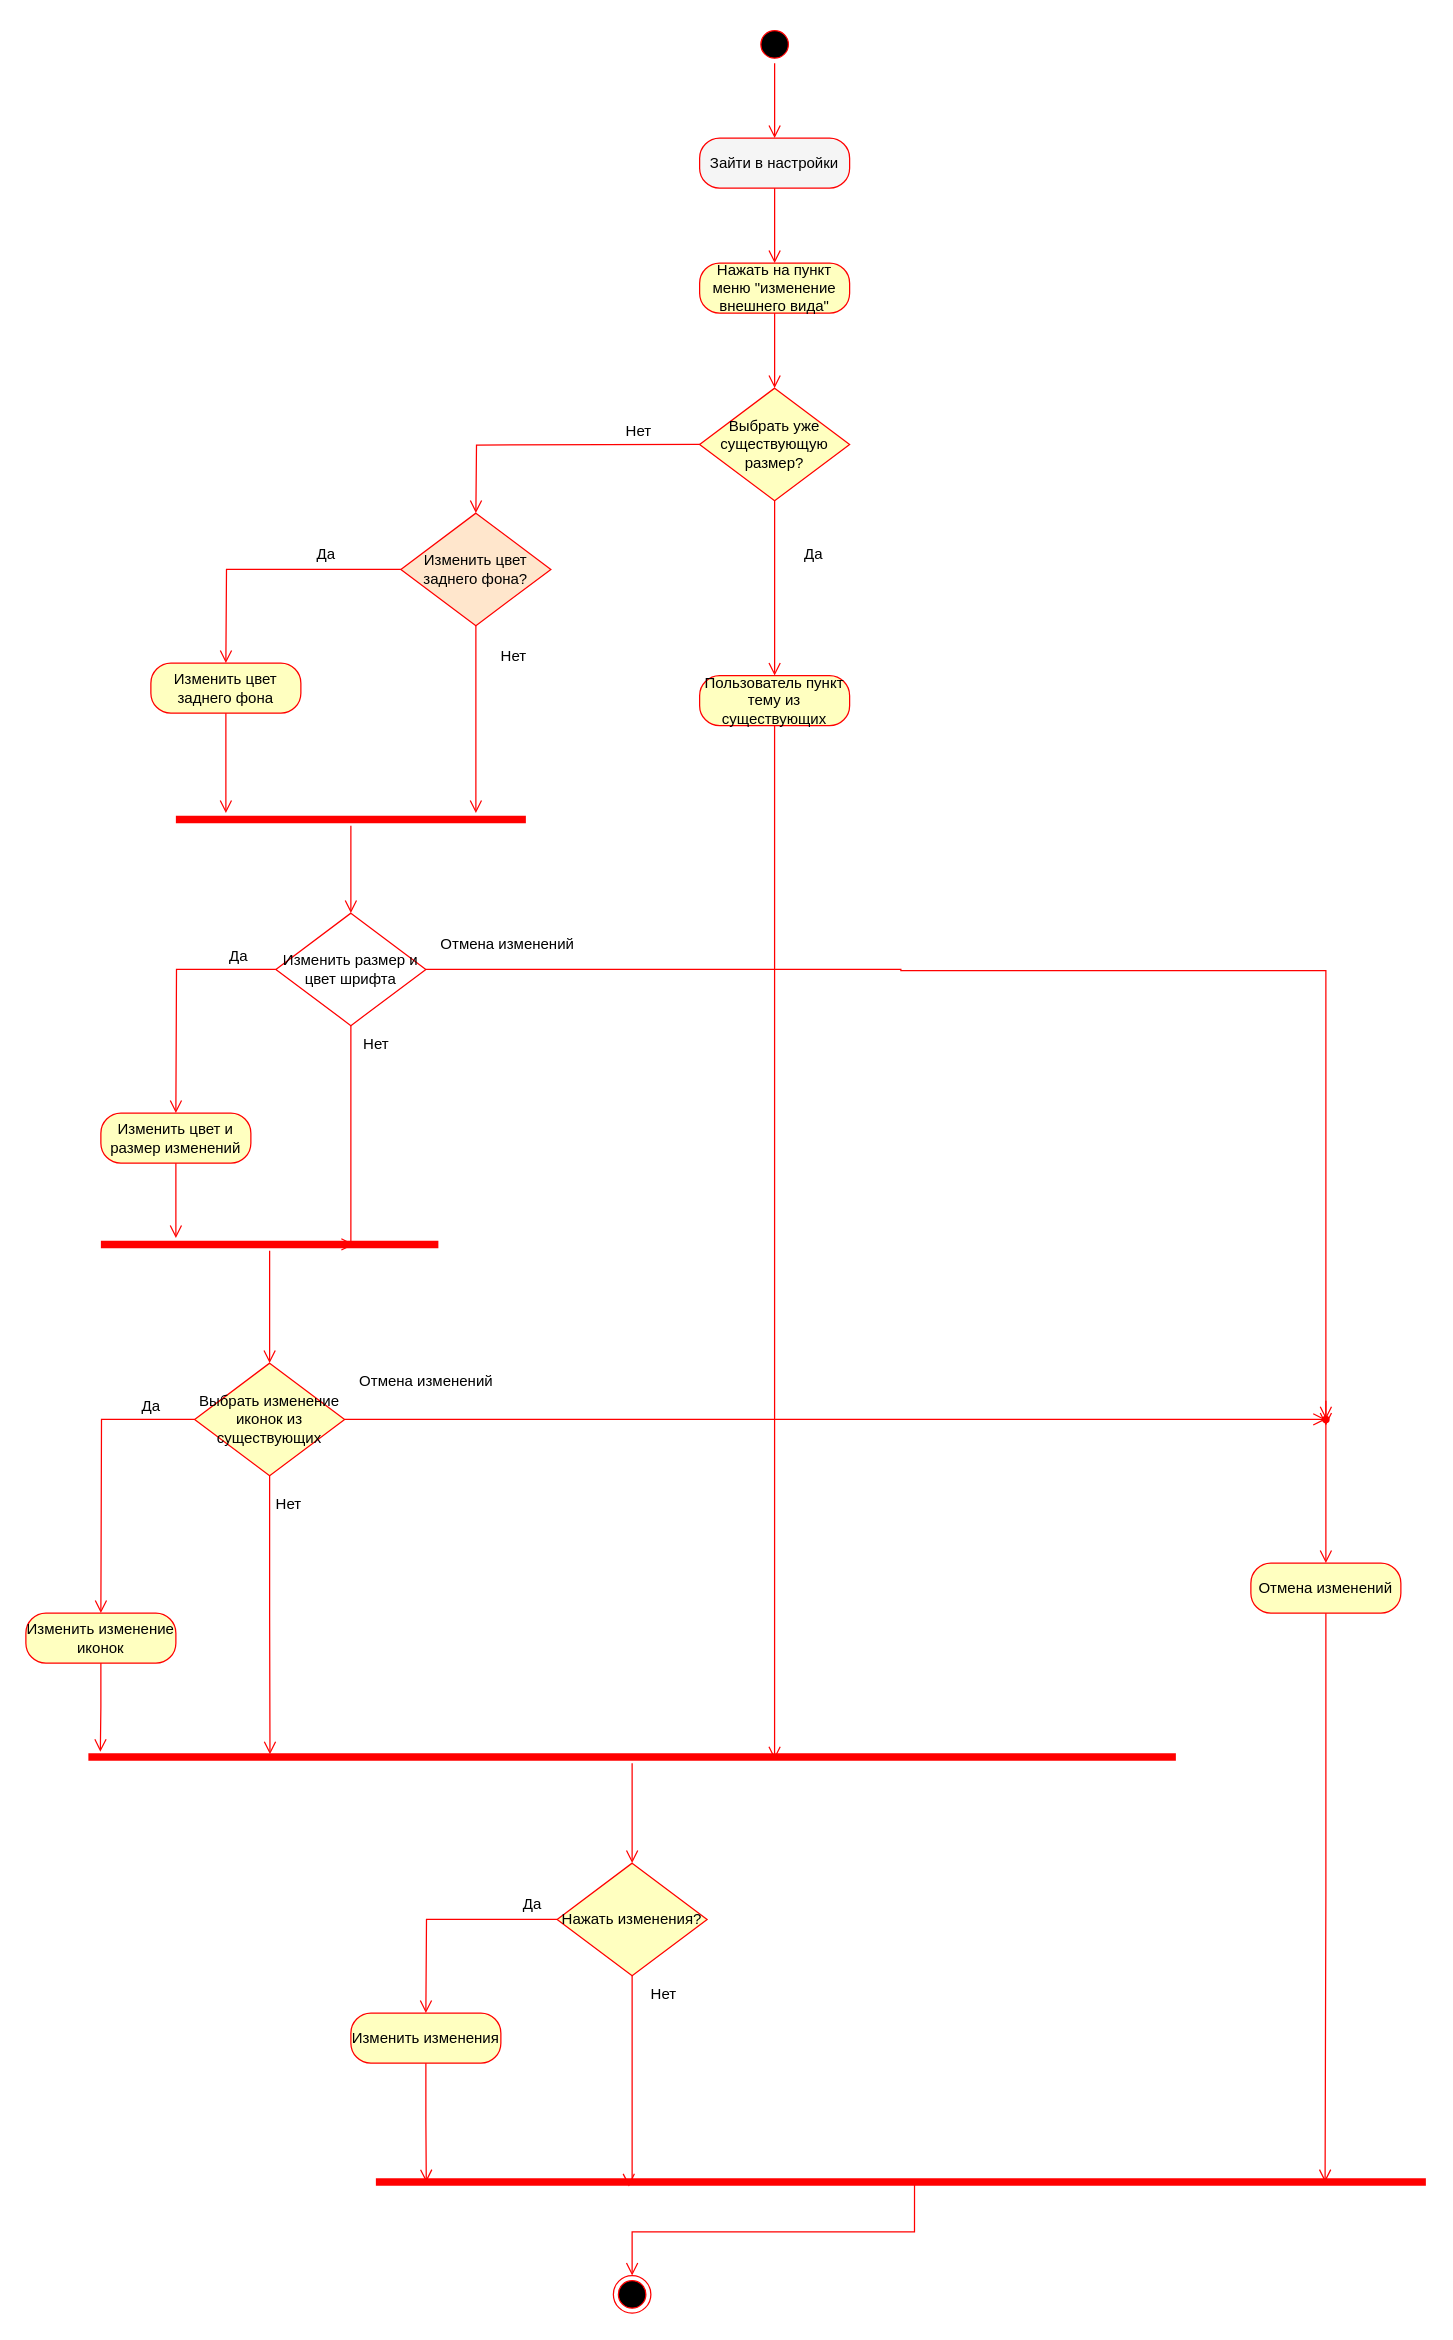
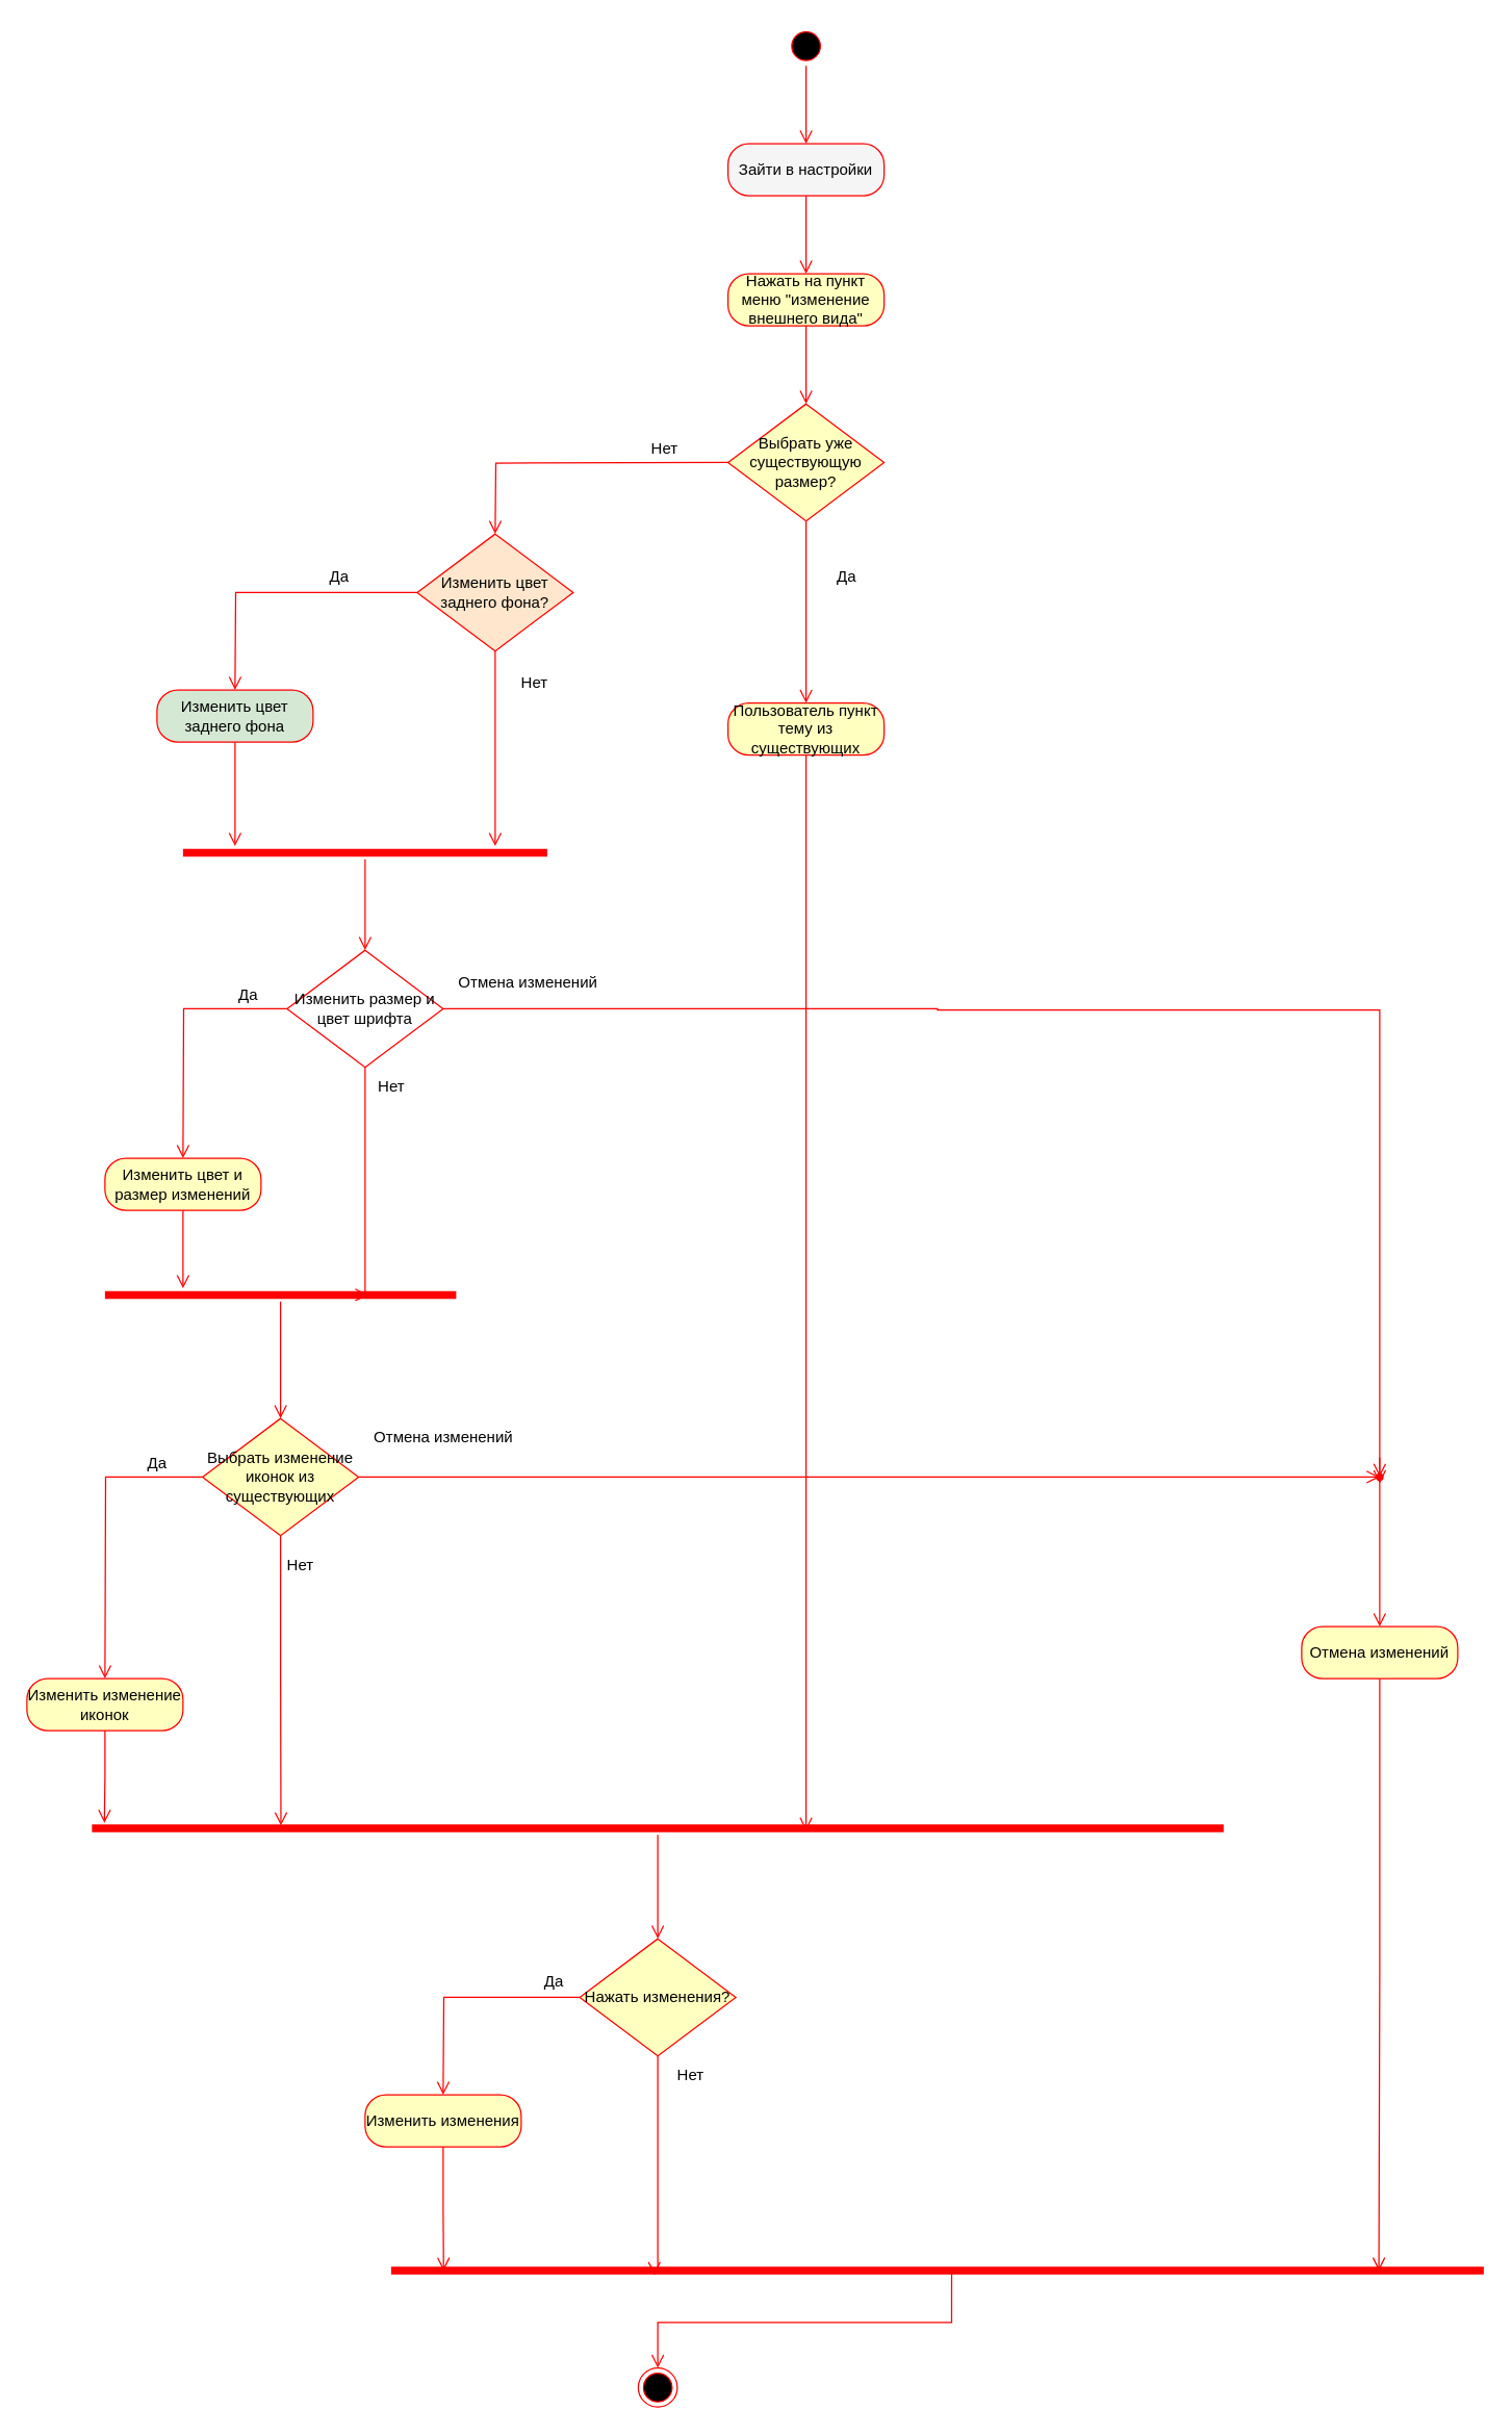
- <mxCell id="20" value="Изменить цвет заднего фона" style="rounded=1;whiteSpace=wrap;html=1;arcSize=40;fontColor=#000000;fillColor=#ffffc0;strokeColor=#ff0000;" vertex="1" parent="1"><mxGeometry x="120" y="530" width="120" height="40" as="geometry" /></mxCell>
+ <mxCell id="20" value="Изменить цвет заднего фона" style="rounded=1;whiteSpace=wrap;html=1;arcSize=40;fontColor=#000000;fillColor=#d5e8d4;strokeColor=#ff0000;" vertex="1" parent="1"><mxGeometry x="120" y="530" width="120" height="40" as="geometry" /></mxCell>
